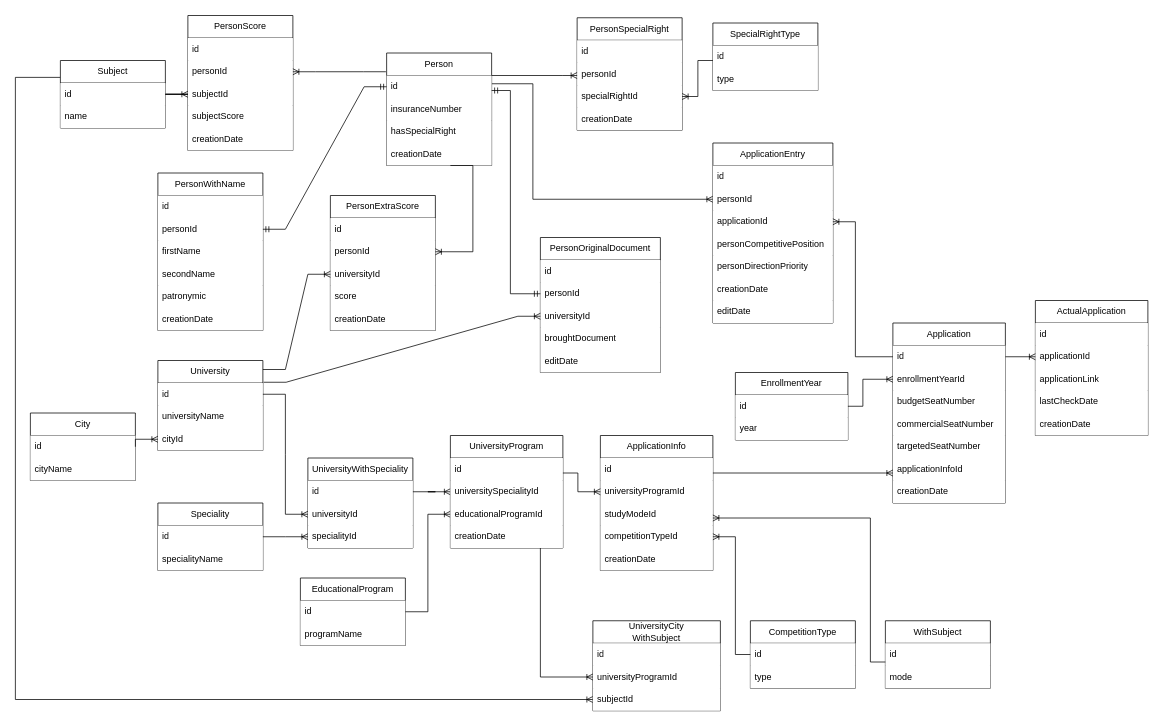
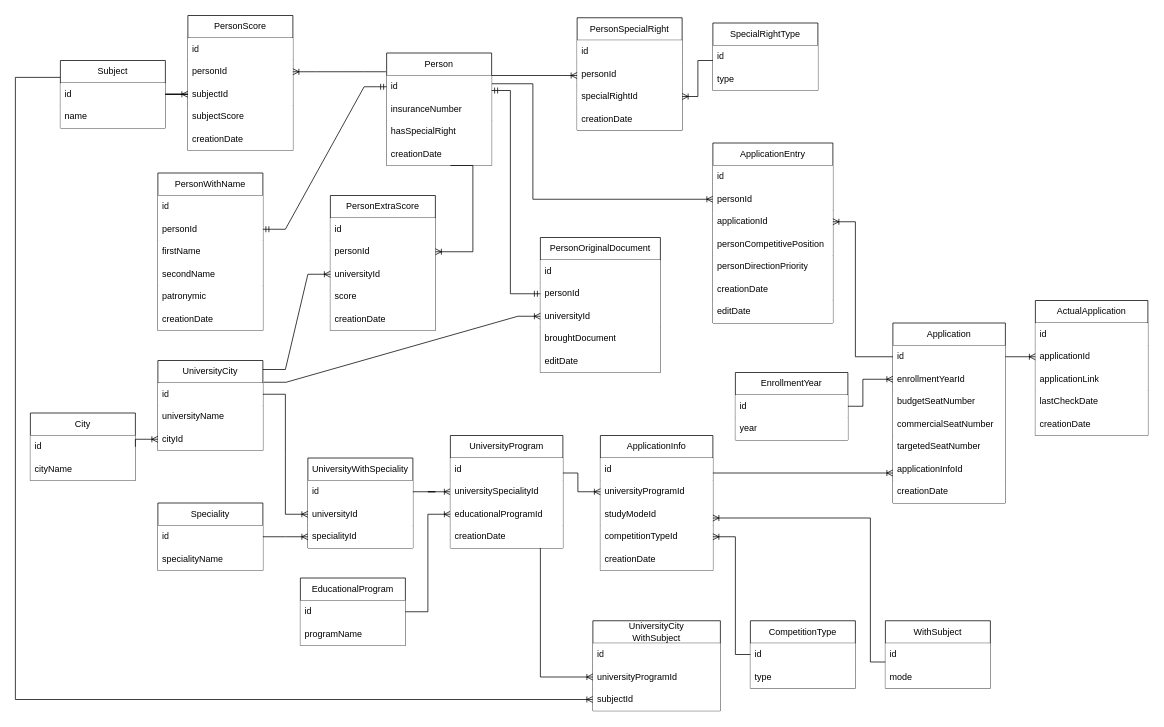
- <mxCell id="2" value="University" style="swimlane;fontStyle=0;childLayout=stackLayout;horizontal=1;startSize=30;horizontalStack=0;resizeParent=1;resizeParentMax=0;resizeLast=0;collapsible=1;marginBottom=0;whiteSpace=wrap;html=1;" parent="1" vertex="1"><mxGeometry x="210" y="480" width="140" height="120" as="geometry" /></mxCell>
+ <mxCell id="2" value="UniversityCity" style="swimlane;fontStyle=0;childLayout=stackLayout;horizontal=1;startSize=30;horizontalStack=0;resizeParent=1;resizeParentMax=0;resizeLast=0;collapsible=1;marginBottom=0;whiteSpace=wrap;html=1;" parent="1" vertex="1"><mxGeometry x="210" y="480" width="140" height="120" as="geometry" /></mxCell>
